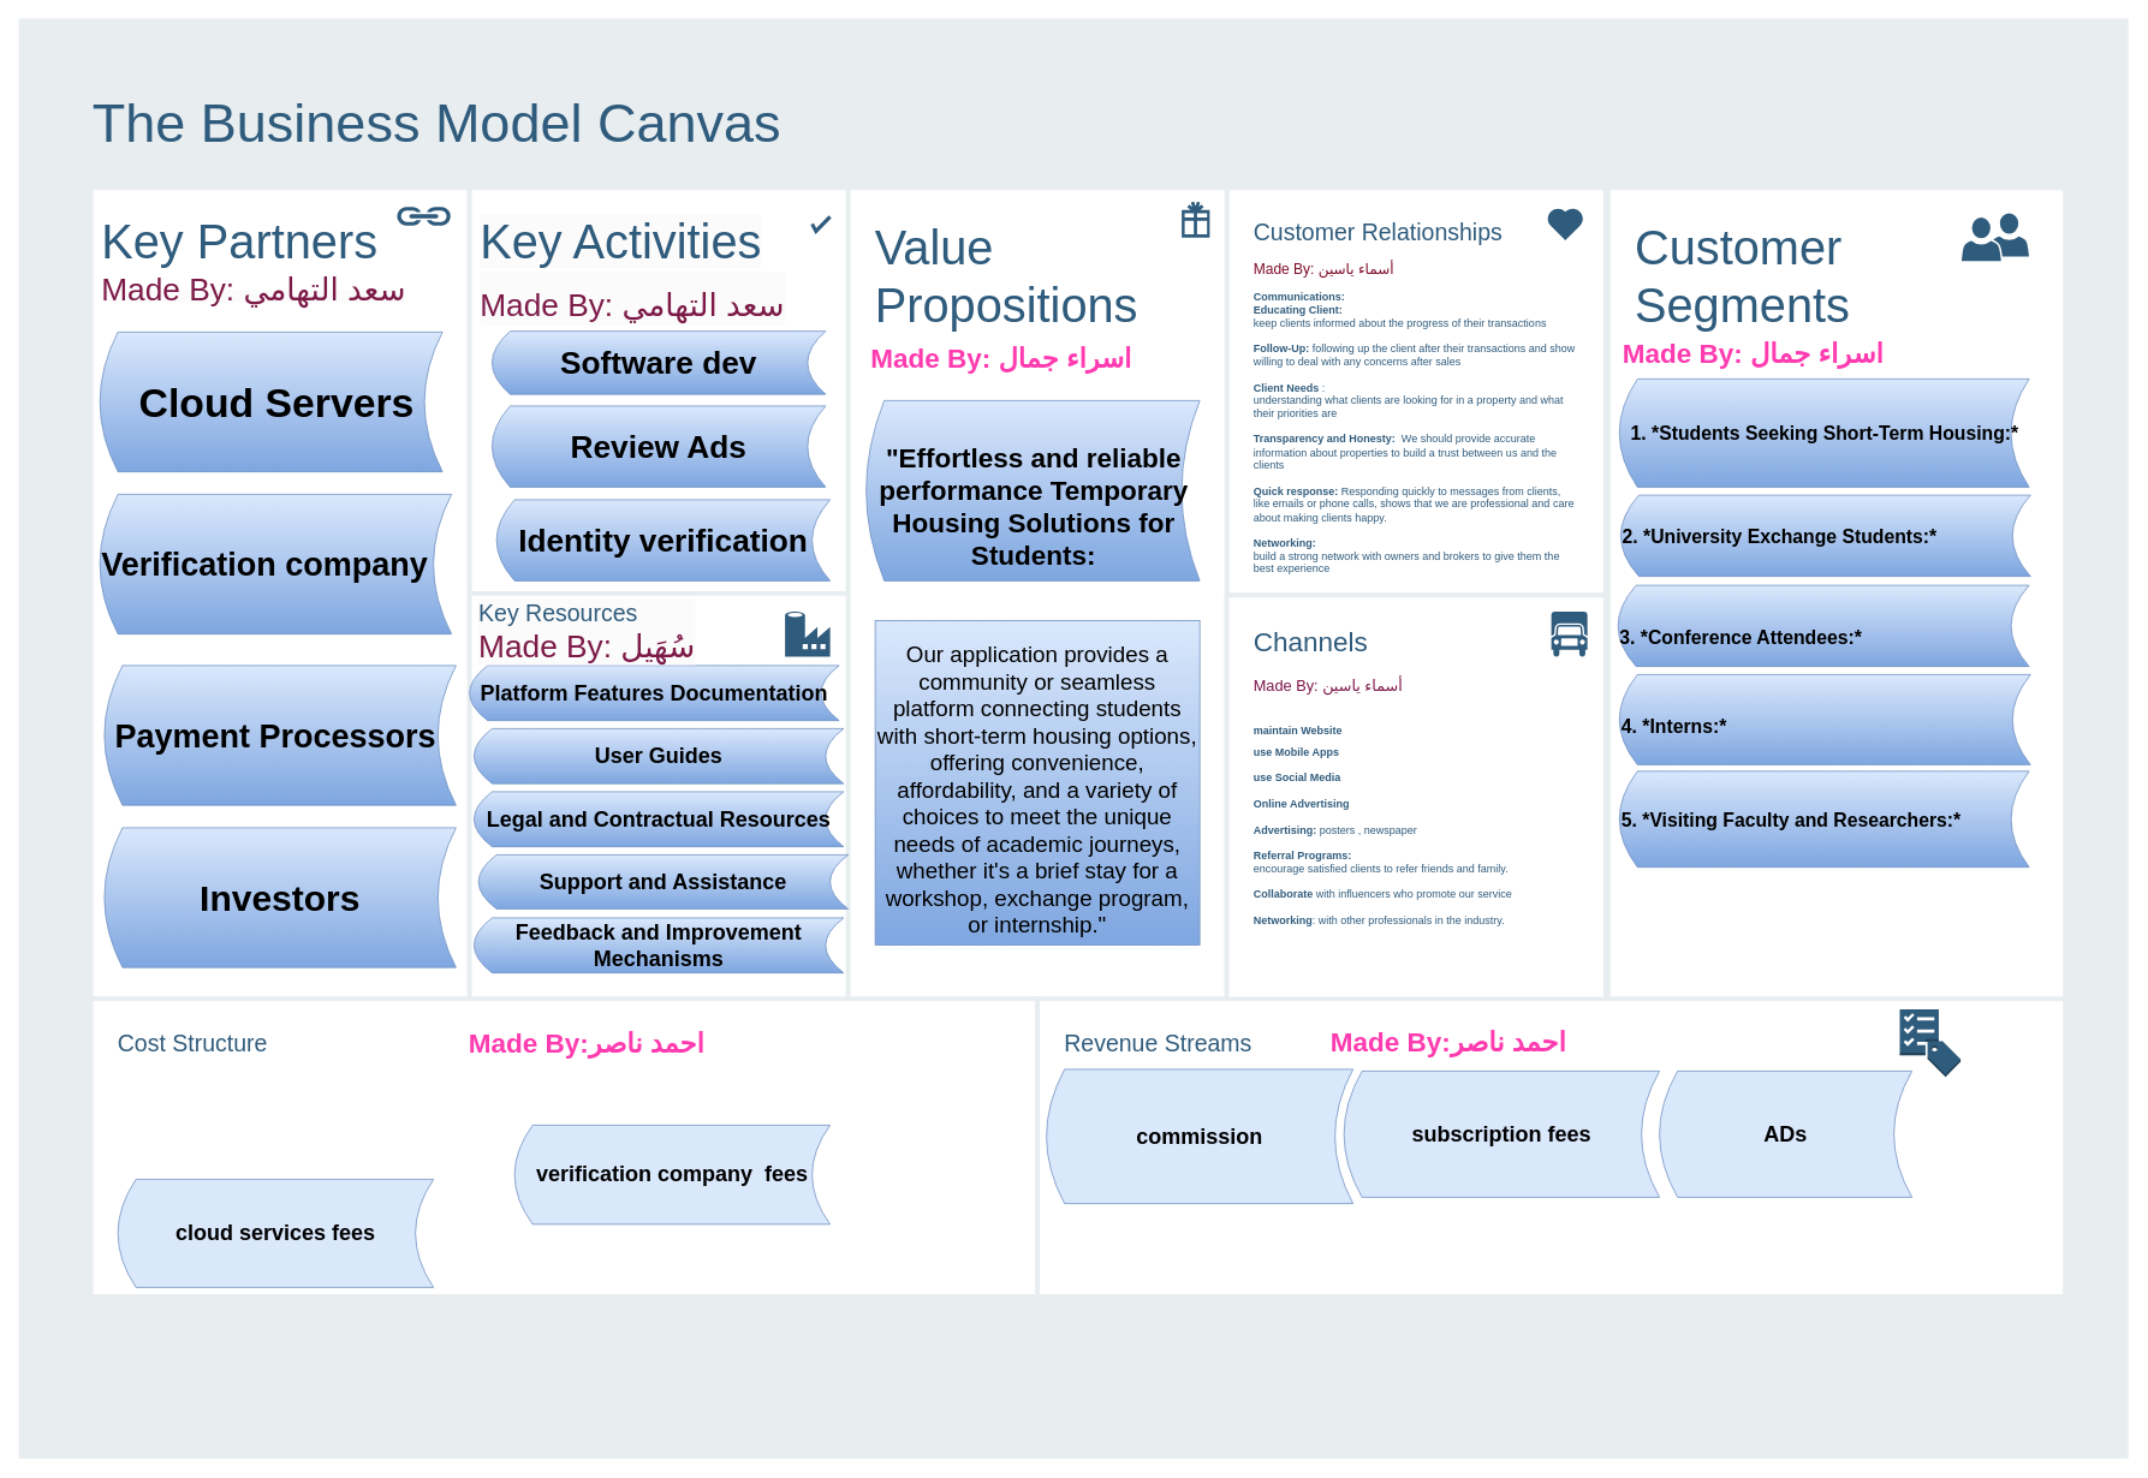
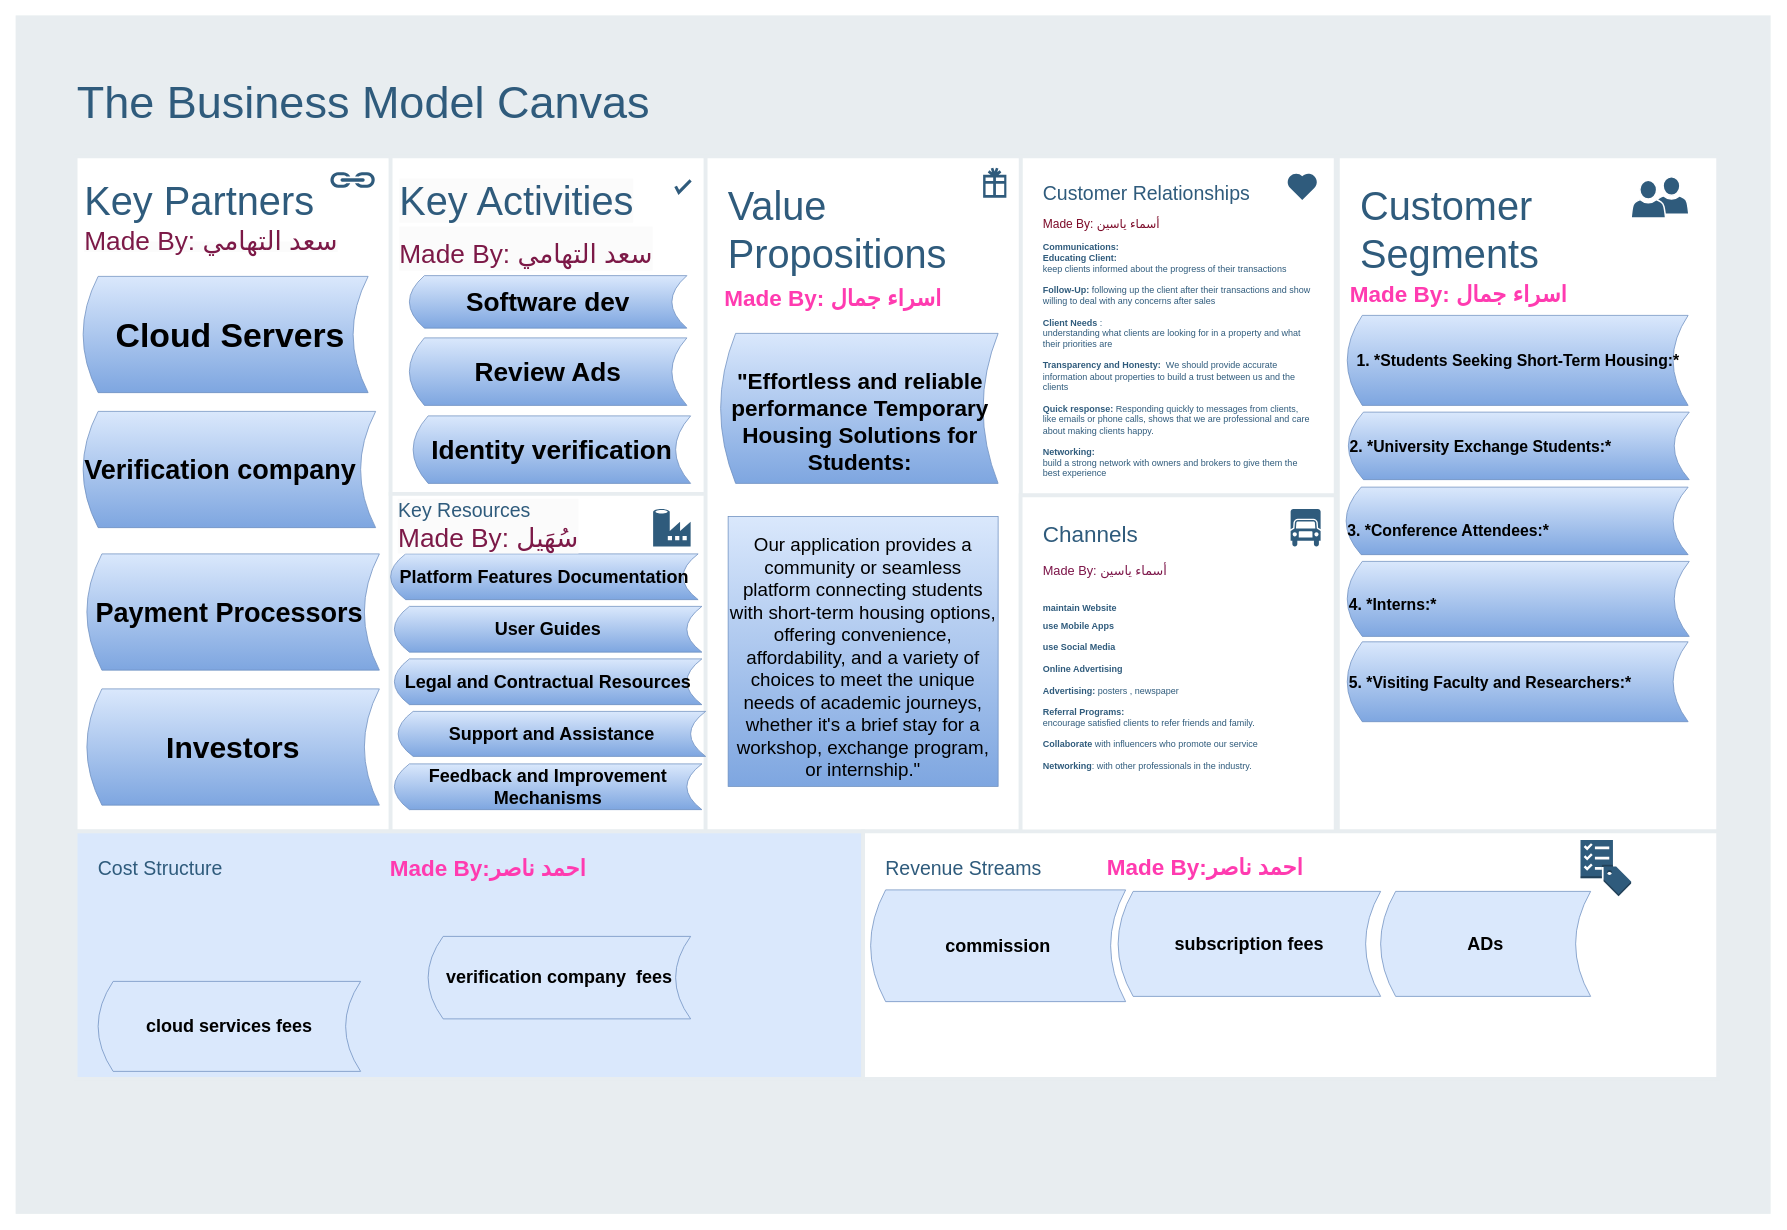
- <mxCell id="10" value="&lt;div style=&quot;font-size: 26px&quot;&gt;&lt;font style=&quot;font-size: 26px&quot;&gt;Cost Structure&lt;/font&gt;&lt;/div&gt;&lt;div&gt;&lt;br&gt;&lt;/div&gt;&lt;div&gt;&lt;br&gt;&lt;/div&gt;" style="rounded=0;whiteSpace=wrap;html=1;shadow=0;labelBackgroundColor=none;strokeColor=#e8edf0;strokeWidth=5;fillColor=#ffffff;fontSize=12;fontColor=#2F5B7C;align=left;verticalAlign=top;spacing=30;" parent="1" vertex="1"><mxGeometry x="100" y="1108" width="1050" height="330" as="geometry" /></mxCell>
+ <mxCell id="10" value="&lt;div style=&quot;font-size: 26px&quot;&gt;&lt;font style=&quot;font-size: 26px&quot;&gt;Cost Structure&lt;/font&gt;&lt;/div&gt;&lt;div&gt;&lt;br&gt;&lt;/div&gt;&lt;div&gt;&lt;br&gt;&lt;/div&gt;" style="rounded=0;whiteSpace=wrap;html=1;shadow=0;labelBackgroundColor=none;strokeColor=#e8edf0;strokeWidth=5;fillColor=#dae8fc;fontSize=12;fontColor=#2F5B7C;align=left;verticalAlign=top;spacing=30;" parent="1" vertex="1"><mxGeometry x="100" y="1108" width="1050" height="330" as="geometry" /></mxCell>
